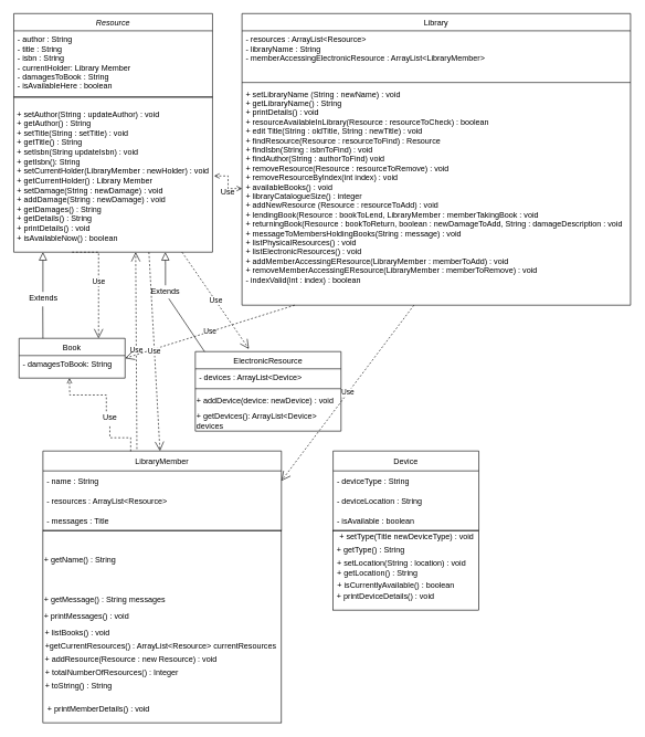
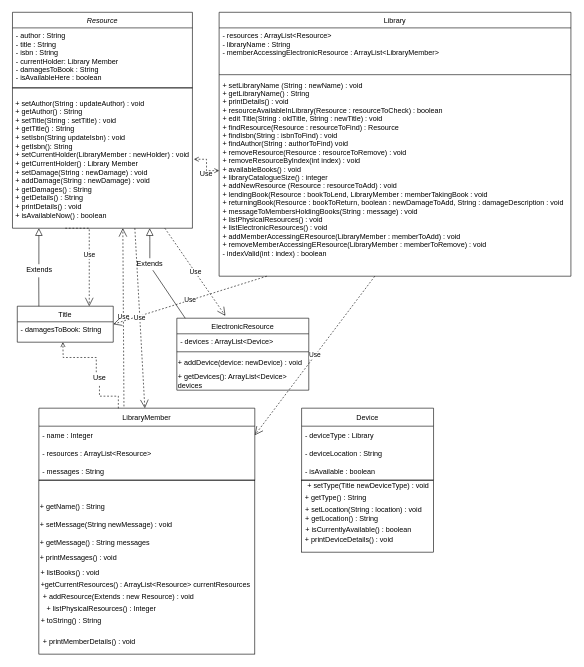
- <mxCell id="5" value="Book" style="swimlane;fontStyle=0;align=center;verticalAlign=top;childLayout=stackLayout;horizontal=1;startSize=26;horizontalStack=0;resizeParent=1;resizeLast=0;collapsible=1;marginBottom=0;rounded=0;shadow=0;strokeWidth=1;" parent="1" vertex="1"><mxGeometry x="28" y="510" width="160" height="60" as="geometry"><mxRectangle x="130" y="380" width="160" height="26" as="alternateBounds" /></mxGeometry></mxCell>
+ <mxCell id="5" value="Title" style="swimlane;fontStyle=0;align=center;verticalAlign=top;childLayout=stackLayout;horizontal=1;startSize=26;horizontalStack=0;resizeParent=1;resizeLast=0;collapsible=1;marginBottom=0;rounded=0;shadow=0;strokeWidth=1;" parent="1" vertex="1"><mxGeometry x="28" y="510" width="160" height="60" as="geometry"><mxRectangle x="130" y="380" width="160" height="26" as="alternateBounds" /></mxGeometry></mxCell>
- <mxCell id="23" value="- name : String" style="text;strokeColor=none;fillColor=none;align=left;verticalAlign=middle;spacingLeft=4;spacingRight=4;overflow=hidden;points=[[0,0.5],[1,0.5]];portConstraint=eastwest;rotatable=0;" vertex="1" parent="22"><mxGeometry y="30" width="360" height="30" as="geometry" /></mxCell>
+ <mxCell id="23" value="- name : Integer" style="text;strokeColor=none;fillColor=none;align=left;verticalAlign=middle;spacingLeft=4;spacingRight=4;overflow=hidden;points=[[0,0.5],[1,0.5]];portConstraint=eastwest;rotatable=0;" vertex="1" parent="22"><mxGeometry y="30" width="360" height="30" as="geometry" /></mxCell>
- <mxCell id="18" value="- deviceType : String" style="text;strokeColor=none;fillColor=none;align=left;verticalAlign=middle;spacingLeft=4;spacingRight=4;overflow=hidden;points=[[0,0.5],[1,0.5]];portConstraint=eastwest;rotatable=0;" vertex="1" parent="17"><mxGeometry y="30" width="220" height="30" as="geometry" /></mxCell>
+ <mxCell id="18" value="- deviceType : Library" style="text;strokeColor=none;fillColor=none;align=left;verticalAlign=middle;spacingLeft=4;spacingRight=4;overflow=hidden;points=[[0,0.5],[1,0.5]];portConstraint=eastwest;rotatable=0;" vertex="1" parent="17"><mxGeometry y="30" width="220" height="30" as="geometry" /></mxCell>
- <mxCell id="25" value="- messages : Title" style="text;strokeColor=none;fillColor=none;align=left;verticalAlign=middle;spacingLeft=4;spacingRight=4;overflow=hidden;points=[[0,0.5],[1,0.5]];portConstraint=eastwest;rotatable=0;" vertex="1" parent="22"><mxGeometry y="90" width="360" height="30" as="geometry" /></mxCell>
+ <mxCell id="25" value="- messages : String" style="text;strokeColor=none;fillColor=none;align=left;verticalAlign=middle;spacingLeft=4;spacingRight=4;overflow=hidden;points=[[0,0.5],[1,0.5]];portConstraint=eastwest;rotatable=0;" vertex="1" parent="22"><mxGeometry y="90" width="360" height="30" as="geometry" /></mxCell>
+ <mxCell id="28" value="+ setMessage(String newMessage) : void" style="text;html=1;strokeColor=none;fillColor=none;align=left;verticalAlign=middle;whiteSpace=wrap;rounded=0;" vertex="1" parent="1"><mxGeometry x="64" y="860" width="240" height="30" as="geometry" /></mxCell>
- <mxCell id="33" value="+ addResource(Resource : new Resource) : void" style="text;html=1;strokeColor=none;fillColor=none;align=center;verticalAlign=middle;whiteSpace=wrap;rounded=0;" vertex="1" parent="1"><mxGeometry x="52" y="985" width="290" height="20" as="geometry" /></mxCell>
+ <mxCell id="33" value="+ addResource(Extends : new Resource) : void" style="text;html=1;strokeColor=none;fillColor=none;align=center;verticalAlign=middle;whiteSpace=wrap;rounded=0;" vertex="1" parent="1"><mxGeometry x="52" y="985" width="290" height="20" as="geometry" /></mxCell>
- <mxCell id="34" value="+ totalNumberOfResources() : Integer&amp;nbsp;" style="text;html=1;strokeColor=none;fillColor=none;align=center;verticalAlign=middle;whiteSpace=wrap;rounded=0;" vertex="1" parent="1"><mxGeometry x="65" y="1005" width="210" height="20" as="geometry" /></mxCell>
+ <mxCell id="34" value="+ listPhysicalResources() : Integer&amp;nbsp;" style="text;html=1;strokeColor=none;fillColor=none;align=center;verticalAlign=middle;whiteSpace=wrap;rounded=0;" vertex="1" parent="1"><mxGeometry x="65" y="1005" width="210" height="20" as="geometry" /></mxCell>
